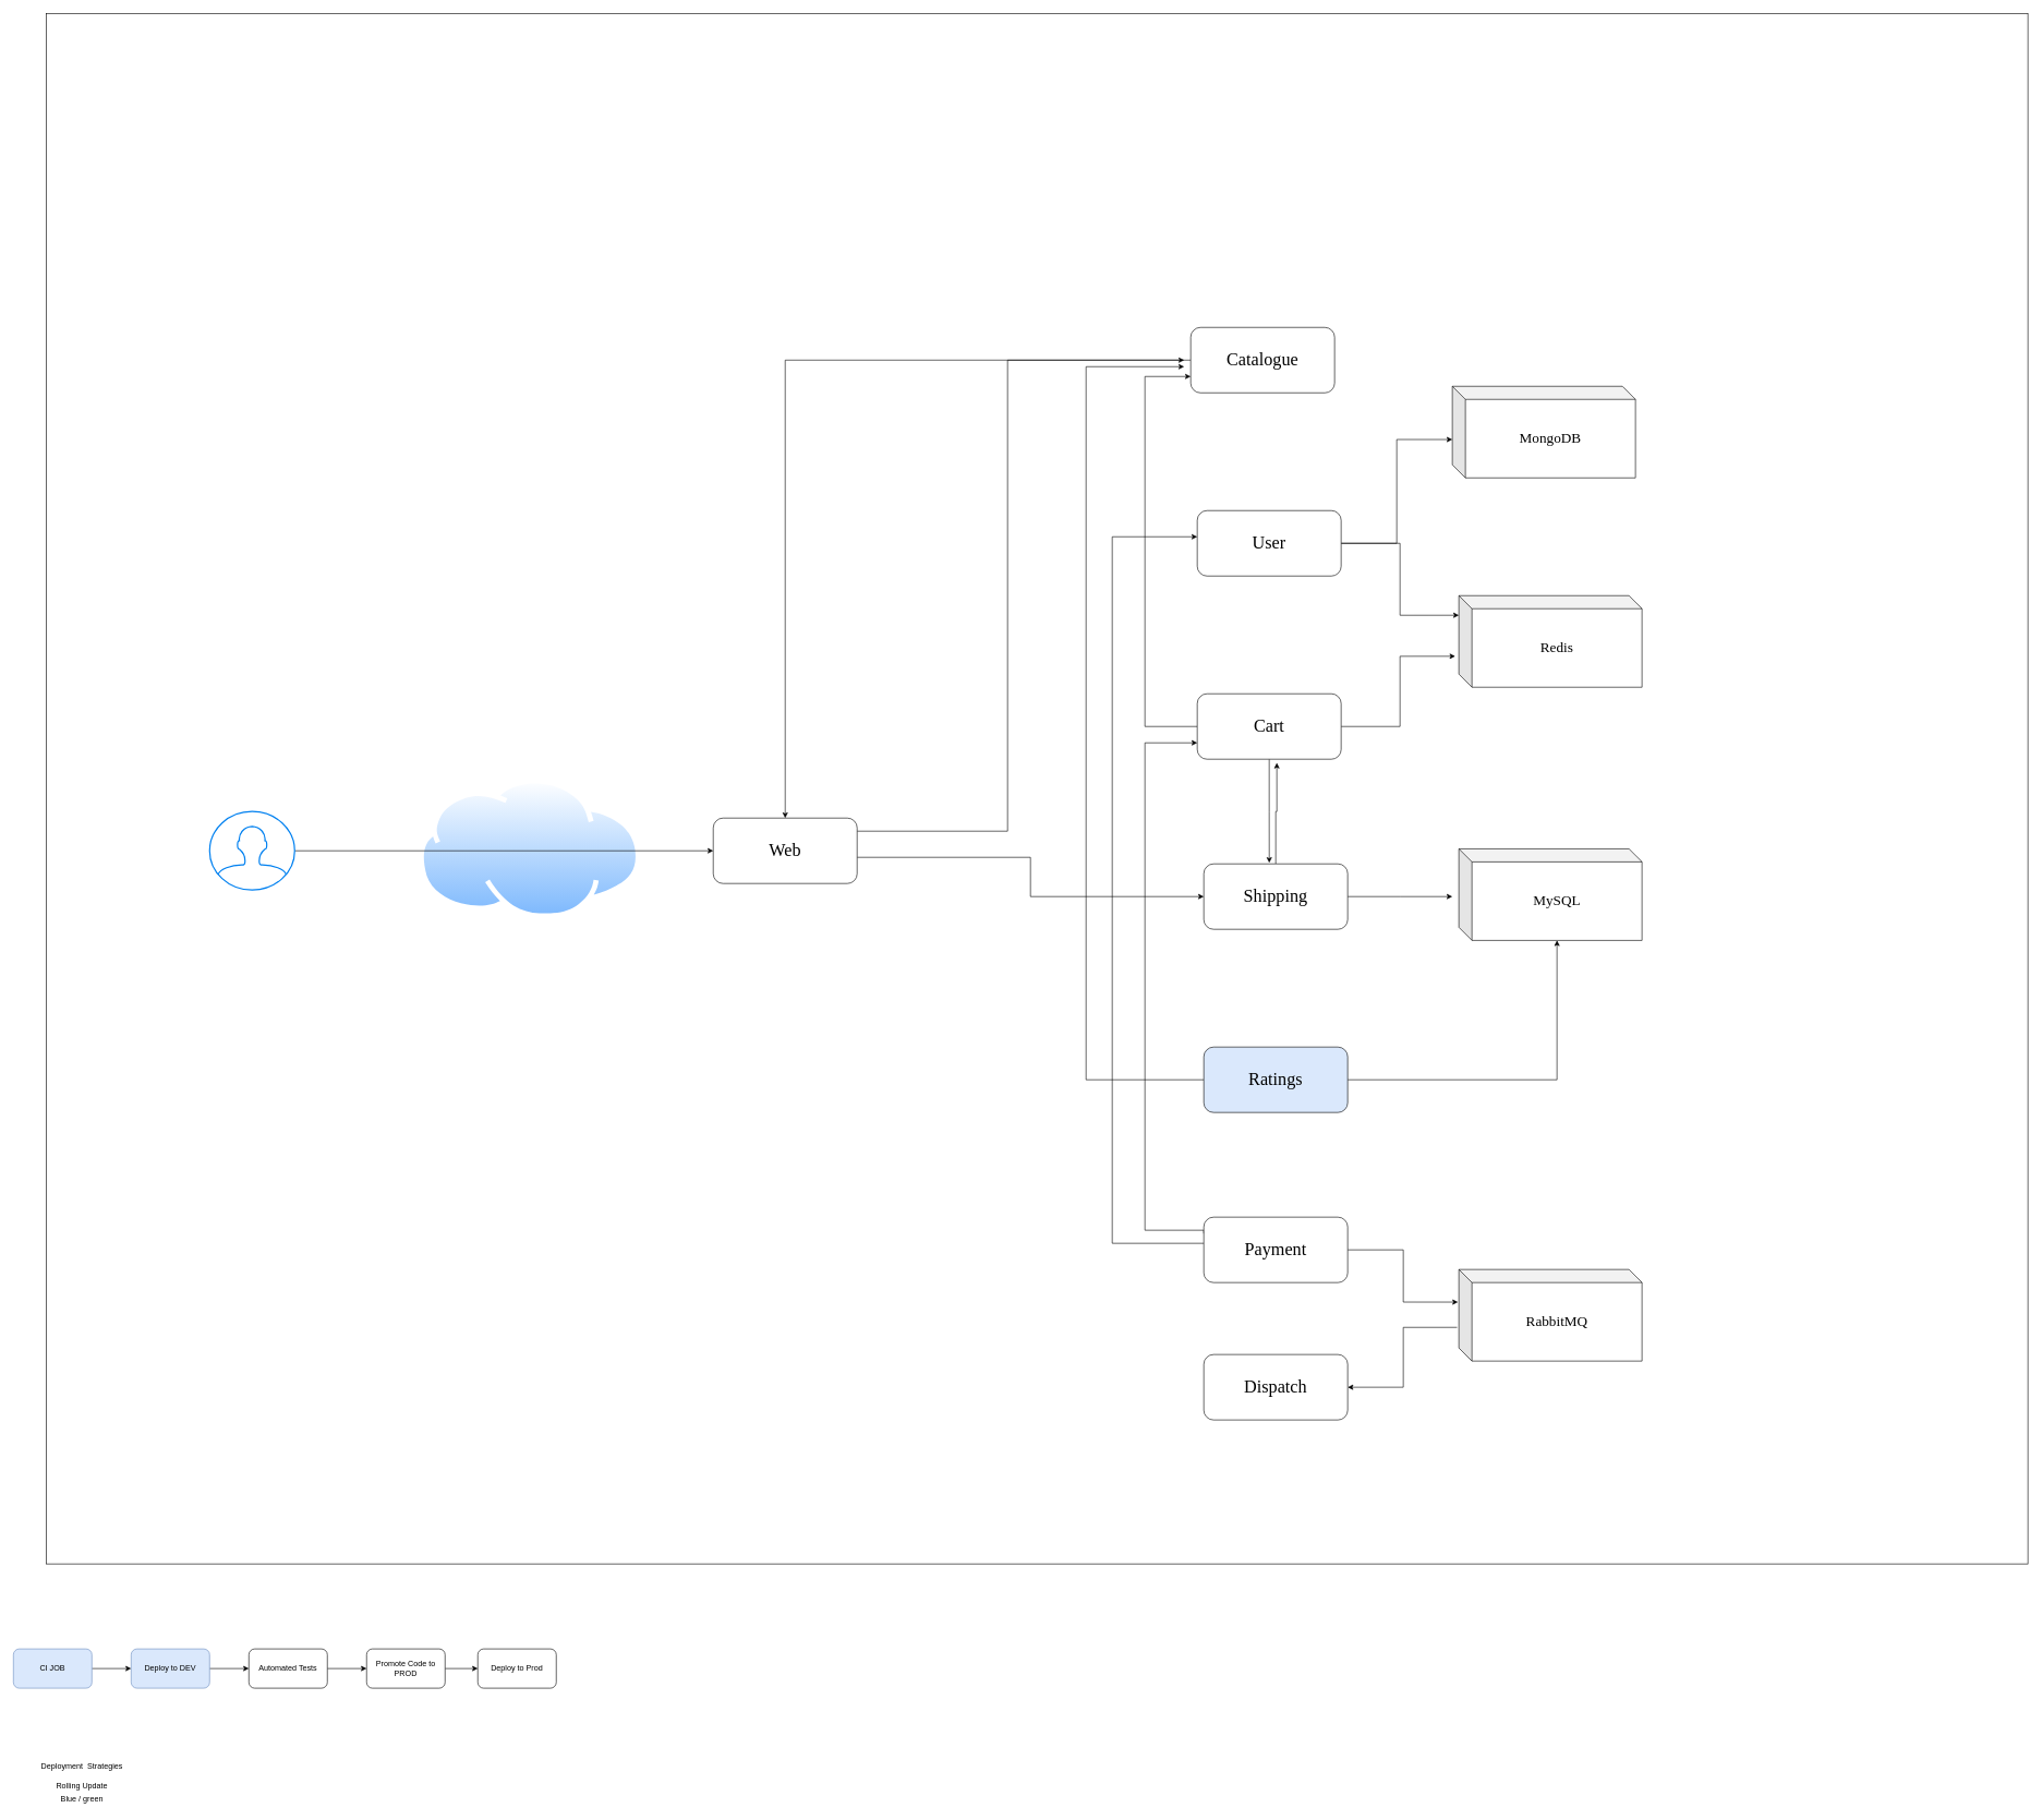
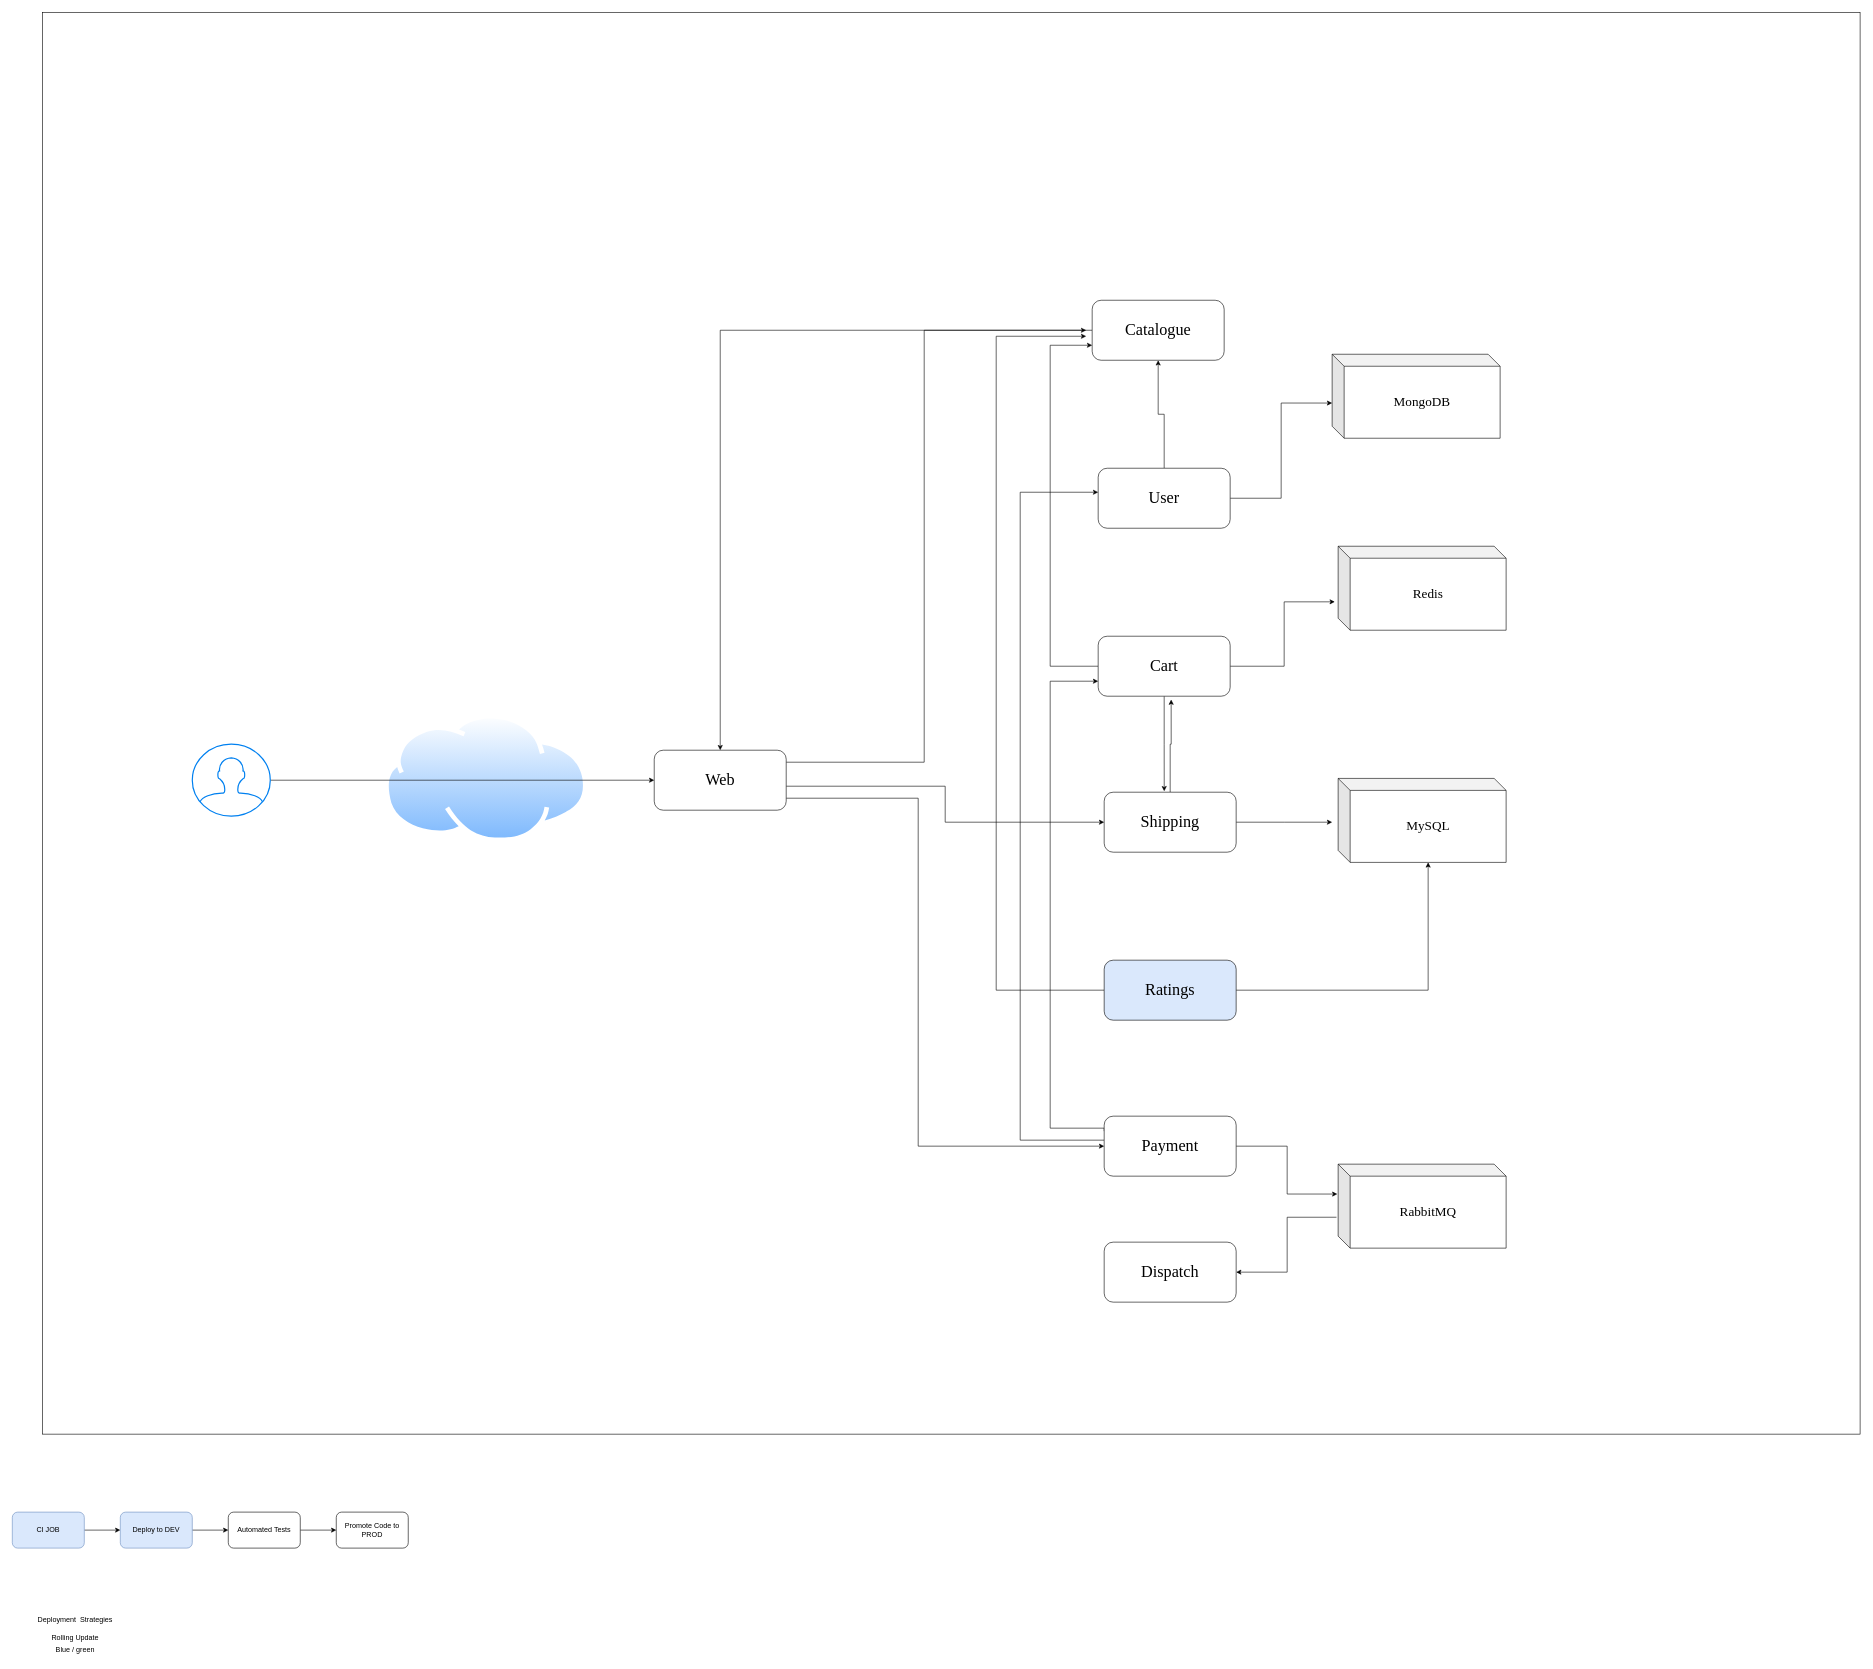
- <mxCell id="22" style="edgeStyle=orthogonalEdgeStyle;rounded=0;orthogonalLoop=1;jettySize=auto;html=1;entryX=0;entryY=0.214;entryDx=0;entryDy=0;entryPerimeter=0;" parent="1" source="23" target="30" edge="1"><mxGeometry relative="1" as="geometry" /></mxCell>
+ <mxCell id="22" style="edgeStyle=orthogonalEdgeStyle;rounded=0;orthogonalLoop=1;jettySize=auto;html=1;" parent="1" source="23" target="8" edge="1"><mxGeometry relative="1" as="geometry" /></mxCell>
+ <mxCell id="26" style="edgeStyle=orthogonalEdgeStyle;rounded=0;orthogonalLoop=1;jettySize=auto;html=1;entryX=0;entryY=0.5;entryDx=0;entryDy=0;" parent="1" source="27" target="14" edge="1"><mxGeometry relative="1" as="geometry"><Array as="points"><mxPoint x="1530" y="1330" /><mxPoint x="1530" y="1910" /></Array></mxGeometry></mxCell>
- <mxCell id="41" style="edgeStyle=orthogonalEdgeStyle;rounded=0;orthogonalLoop=1;jettySize=auto;html=1;entryX=0;entryY=0.5;entryDx=0;entryDy=0;" edge="1" parent="1" source="42" target="43"><mxGeometry relative="1" as="geometry" /></mxCell>
- <mxCell id="43" value="Deploy to Prod" style="rounded=1;whiteSpace=wrap;html=1;" vertex="1" parent="1"><mxGeometry x="730" y="2520" width="120" height="60" as="geometry" /></mxCell>
